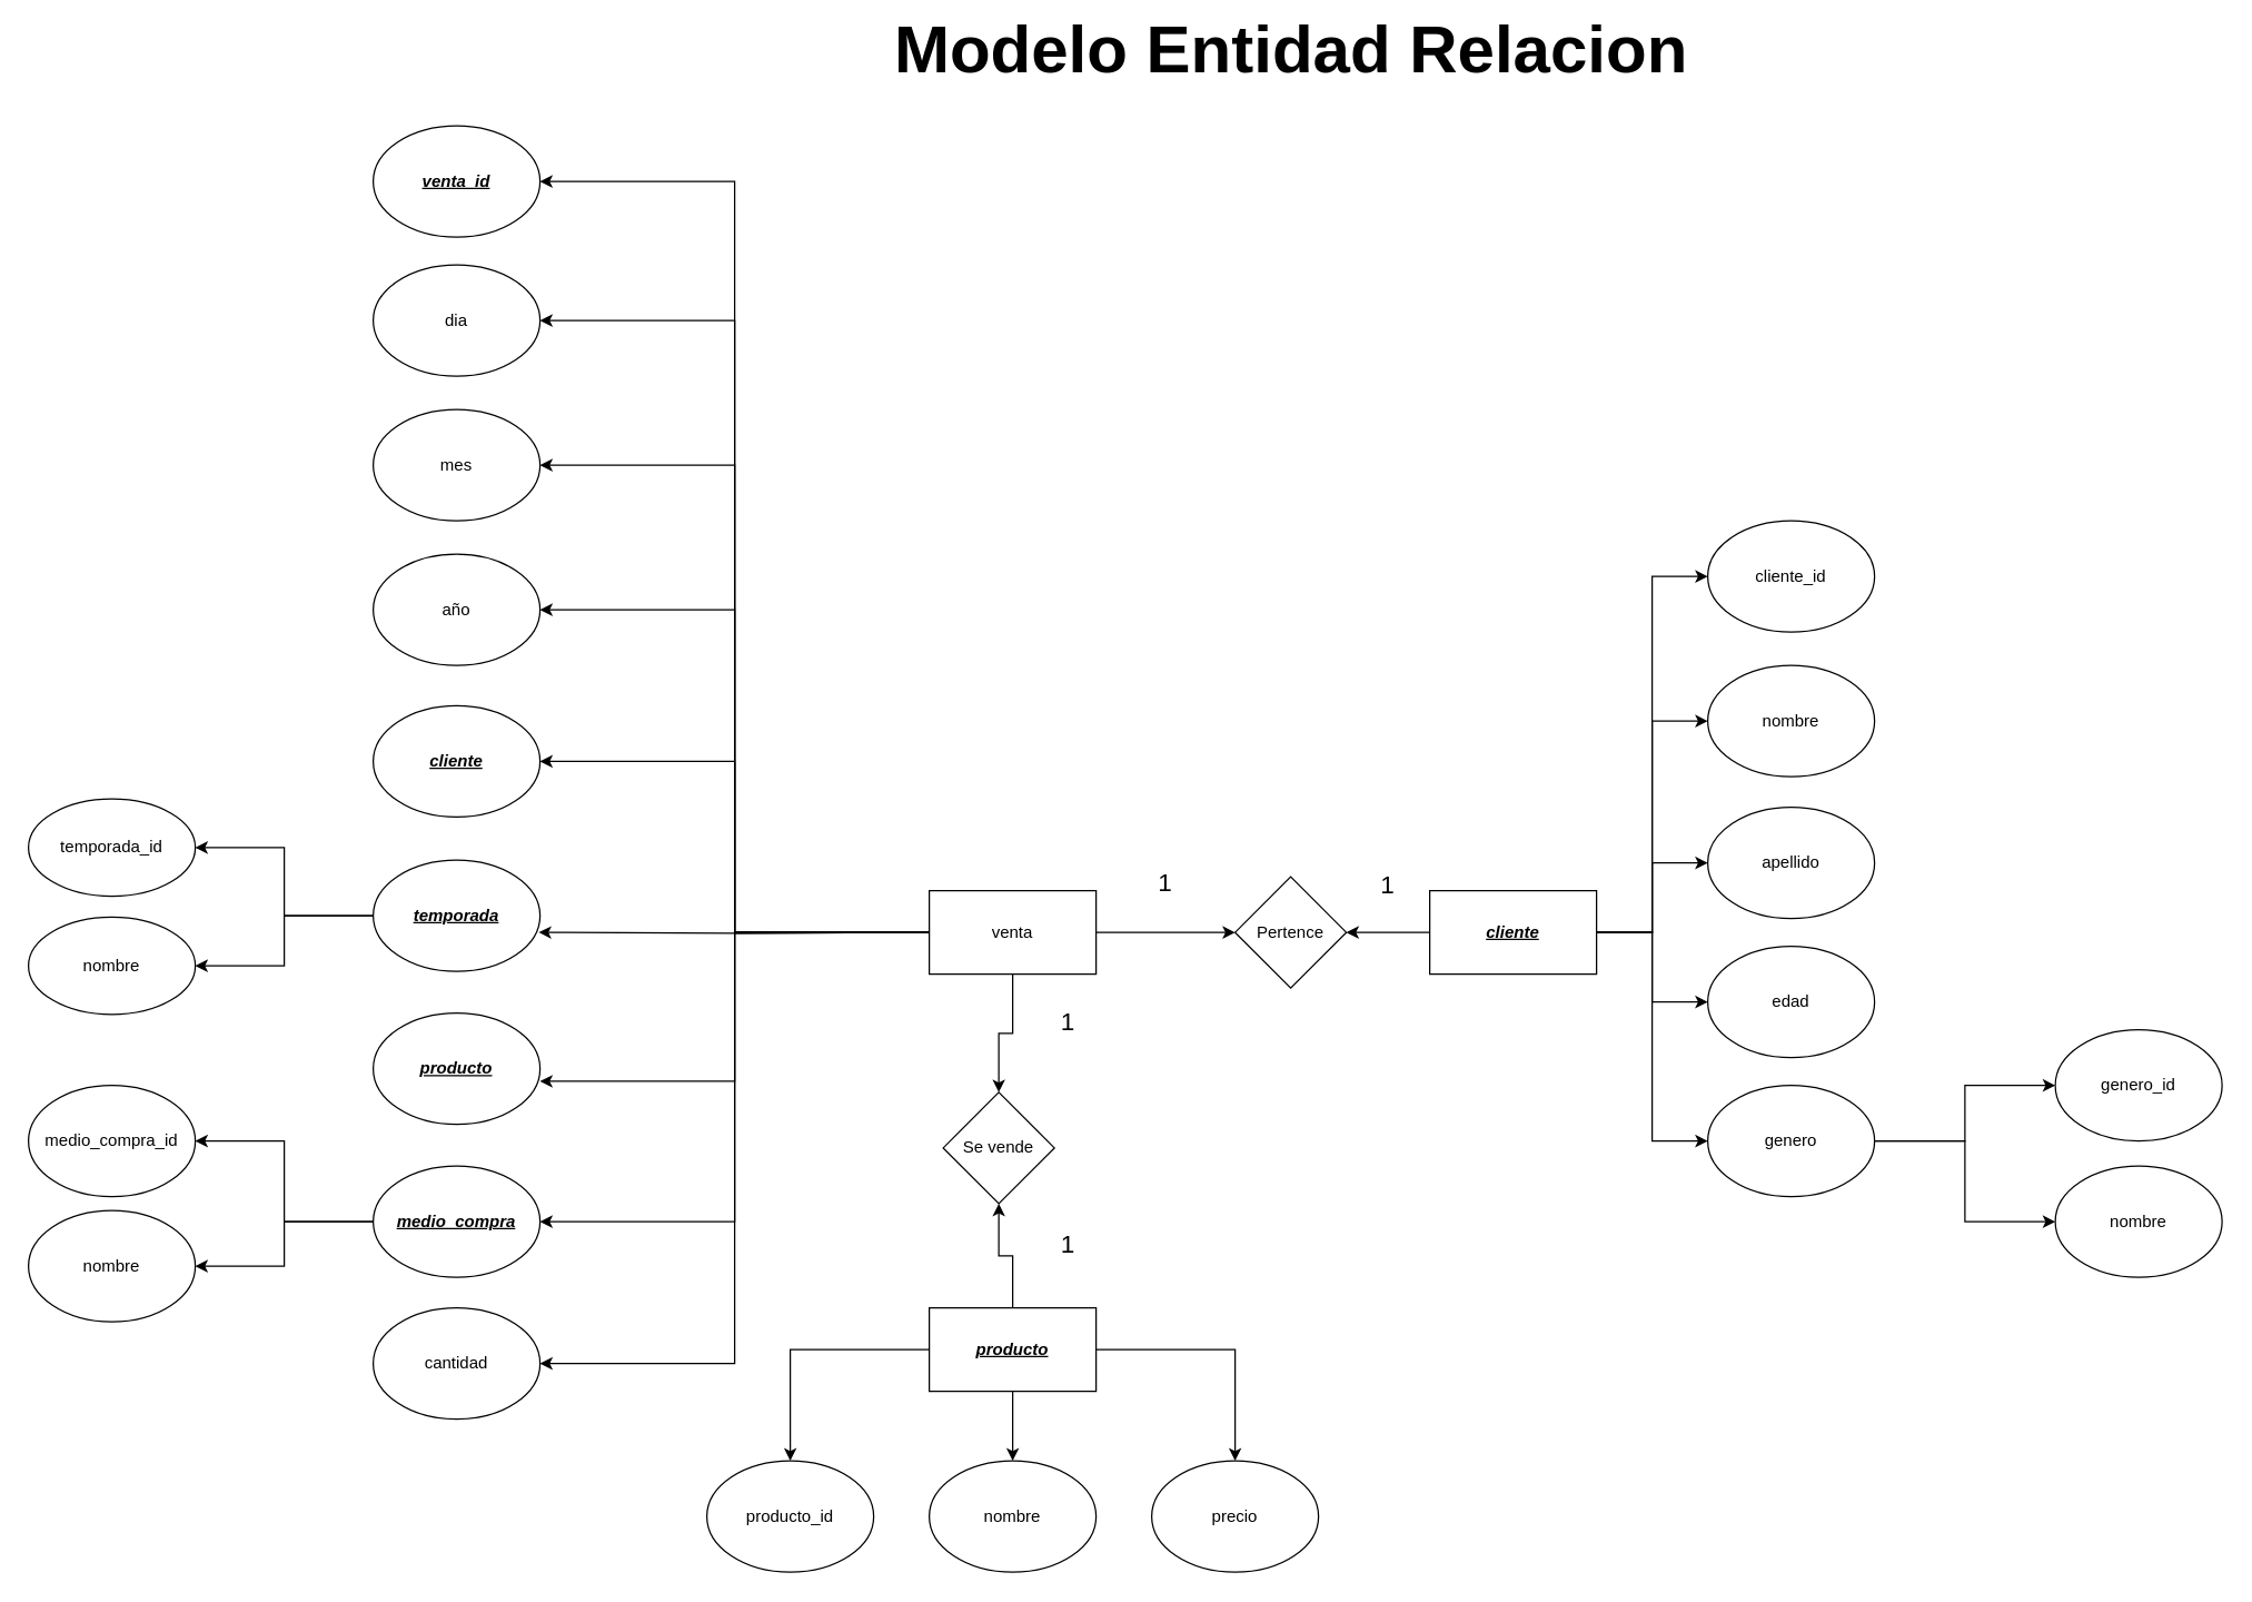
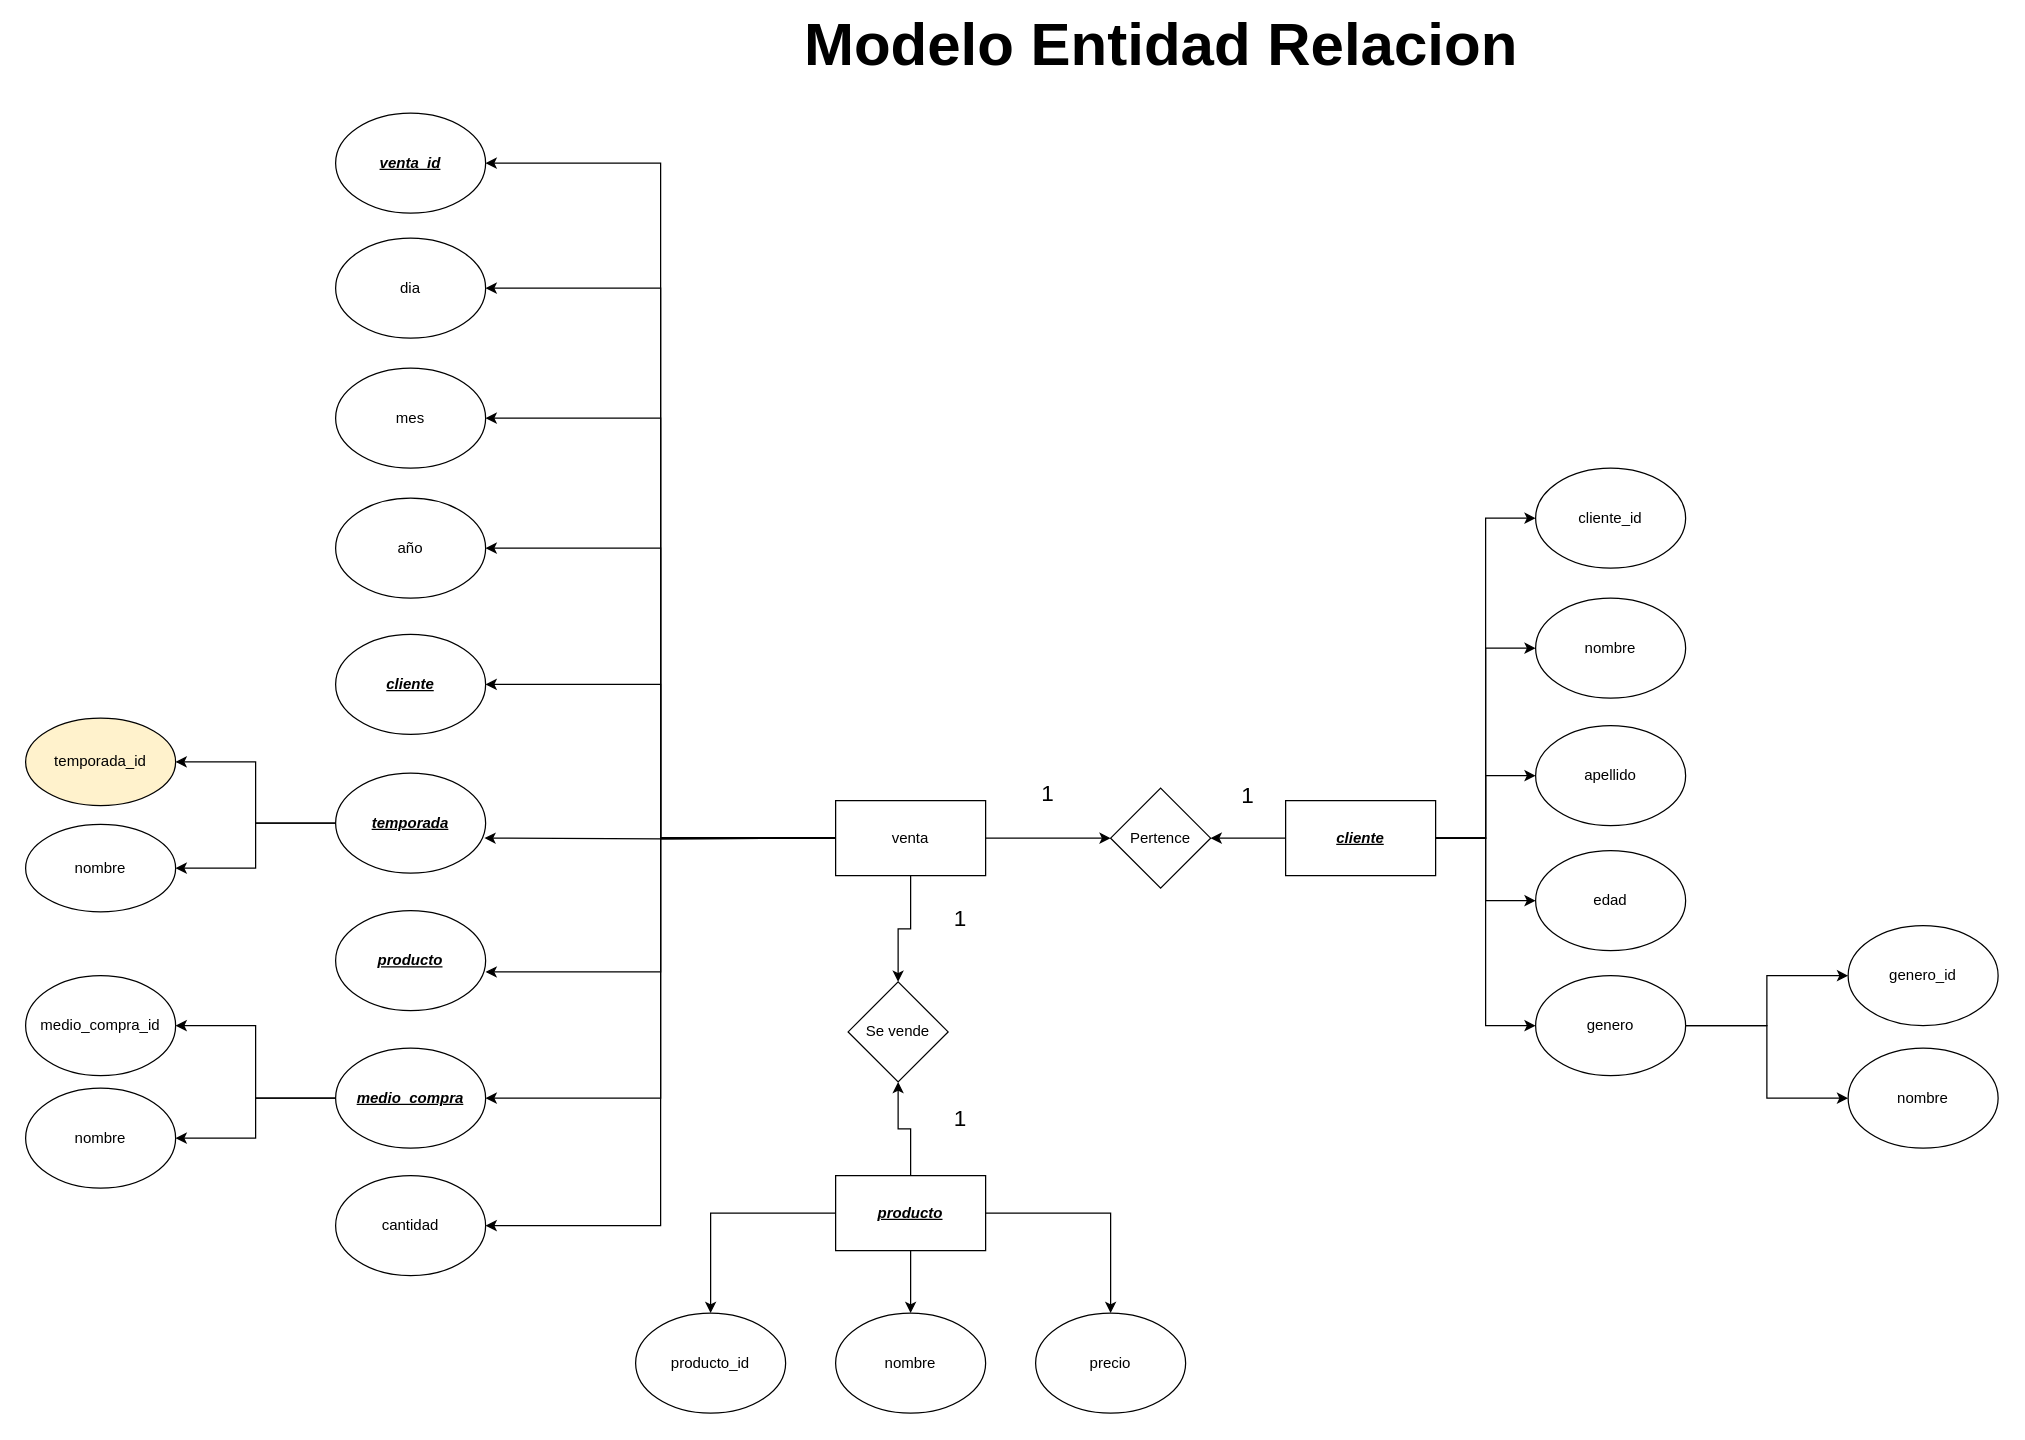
- <mxCell id="52" value="temporada_id" style="ellipse;whiteSpace=wrap;html=1;" vertex="1" parent="1"><mxGeometry x="20" y="574" width="120" height="70" as="geometry" /></mxCell>
+ <mxCell id="52" value="temporada_id" style="ellipse;whiteSpace=wrap;html=1;fillColor=#fff2cc;" vertex="1" parent="1"><mxGeometry x="20" y="574" width="120" height="70" as="geometry" /></mxCell>
